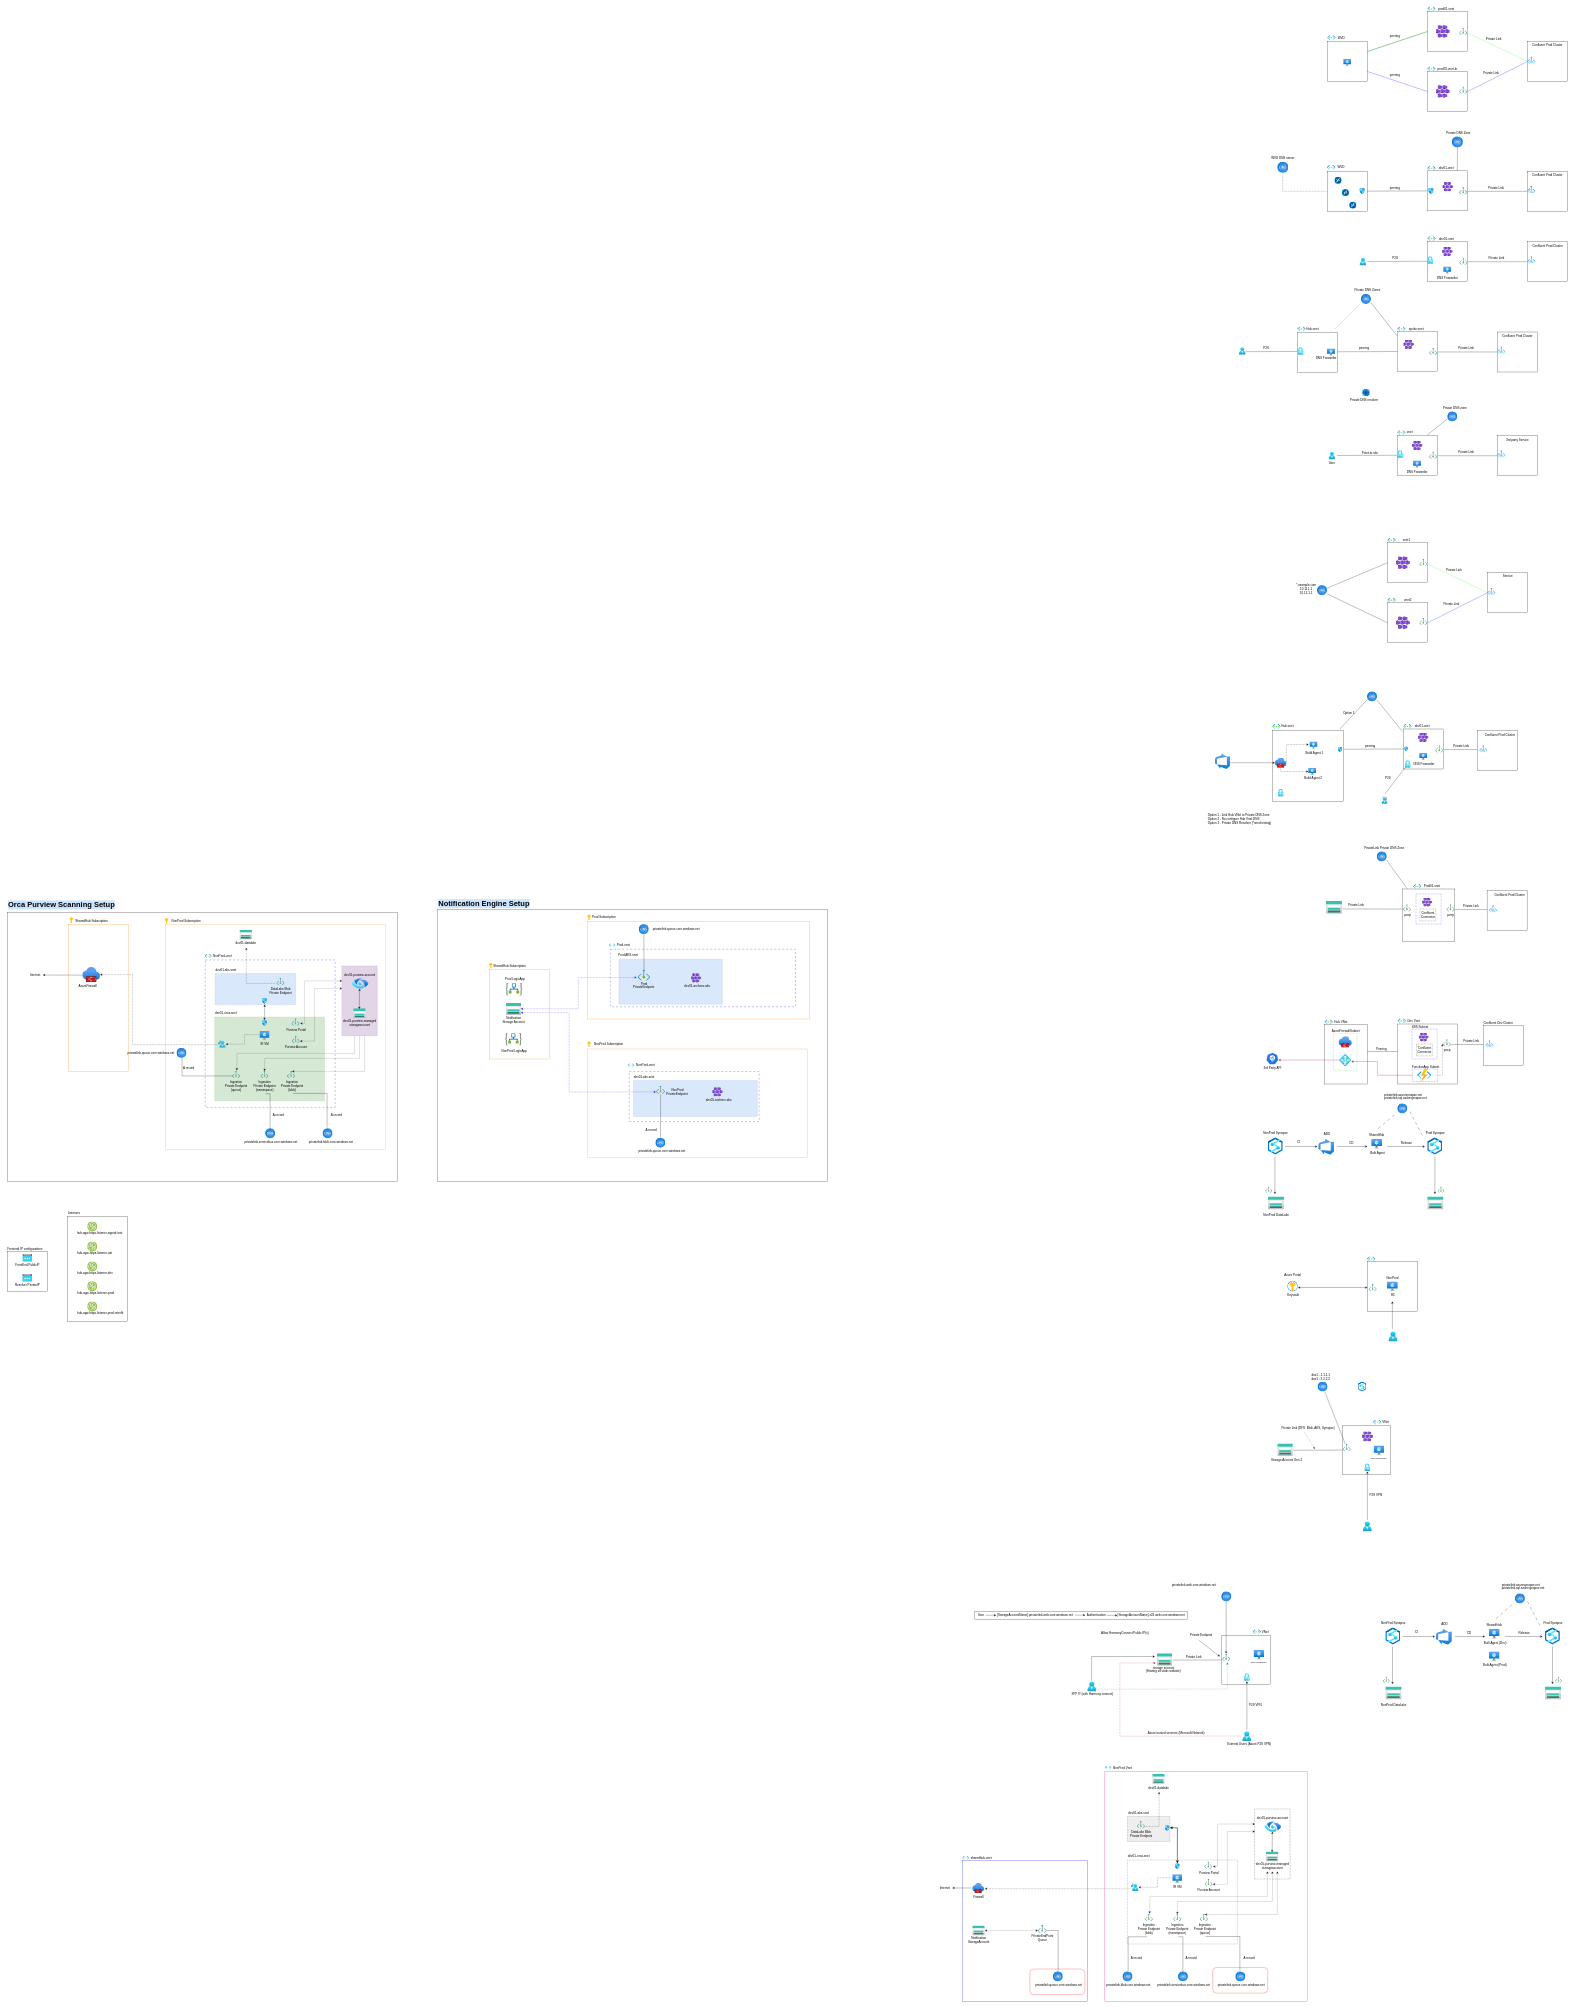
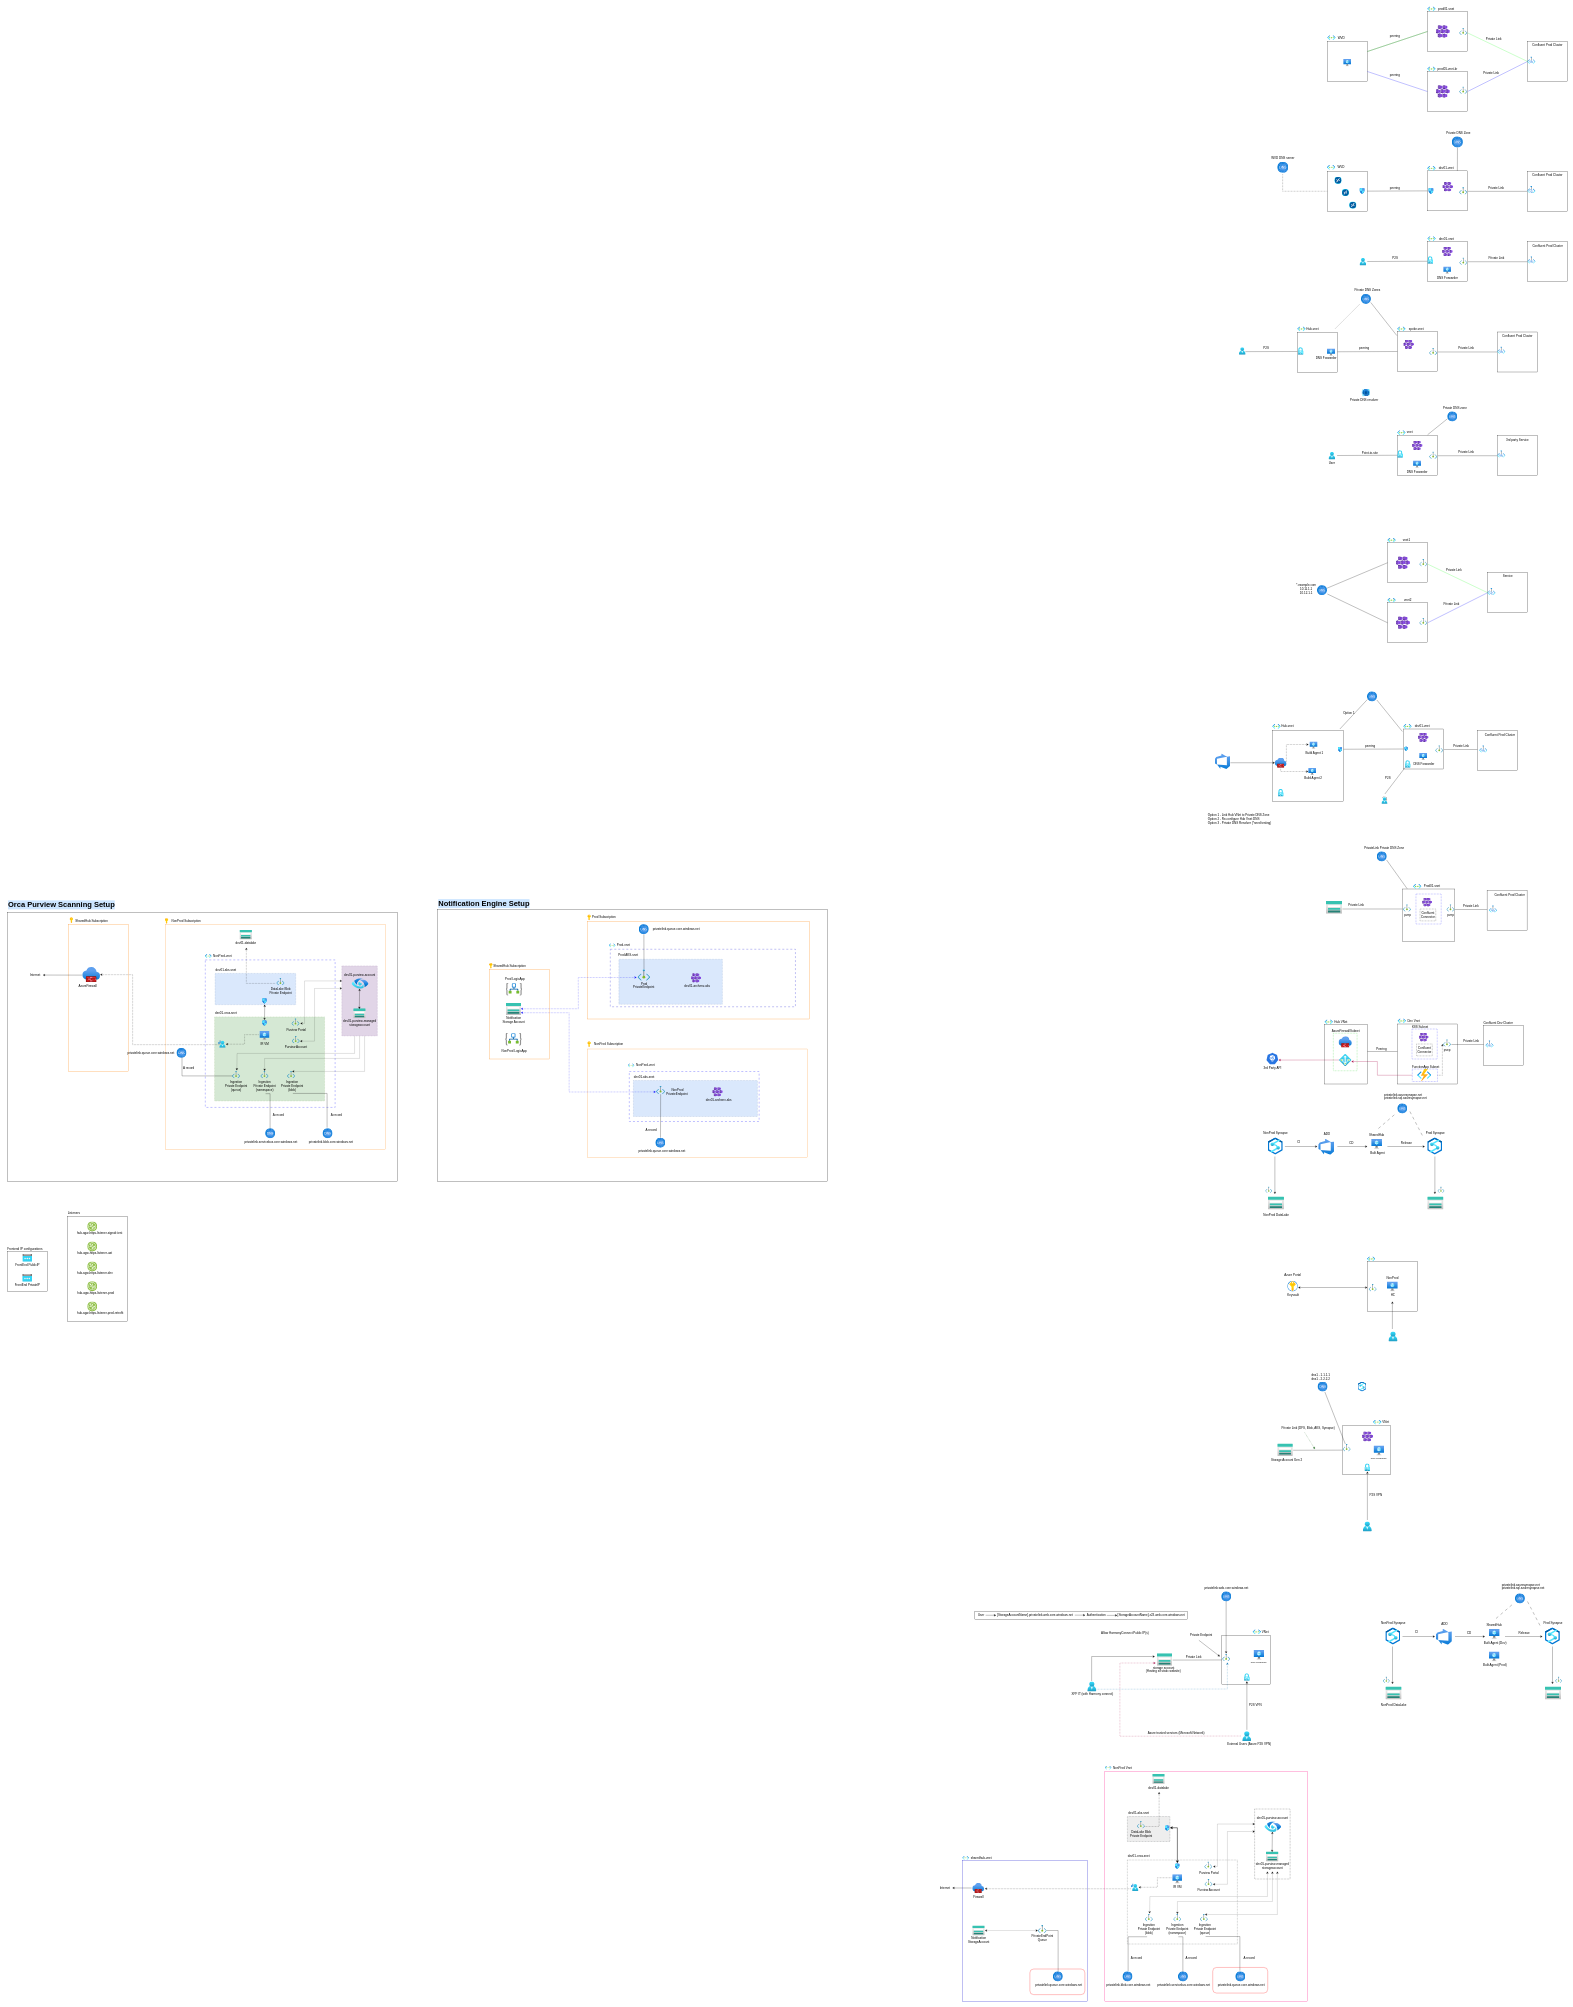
- <mxCell id="569" value="Resolver PrivateIP" style="text;html=1;align=center;verticalAlign=middle;resizable=0;points=[];autosize=1;strokeColor=none;fillColor=none;" vertex="1" parent="567"><mxGeometry x="-10" y="30" width="120" height="30" as="geometry" /></mxCell>
+ <mxCell id="569" value="FrontEnd PrivateIP" style="text;html=1;align=center;verticalAlign=middle;resizable=0;points=[];autosize=1;strokeColor=none;fillColor=none;" vertex="1" parent="567"><mxGeometry x="-10" y="30" width="120" height="30" as="geometry" /></mxCell>
- <mxCell id="316" value="privatelink.web.core.windows.net" style="text;html=1;align=center;verticalAlign=middle;resizable=0;points=[];autosize=1;strokeColor=none;fillColor=none;" parent="1" vertex="1"><mxGeometry x="4674.63" y="6325.01" width="200" height="30" as="geometry" /></mxCell>
+ <mxCell id="316" value="privatelink.web.core.windows.net" style="text;html=1;align=center;verticalAlign=middle;resizable=0;points=[];autosize=1;strokeColor=none;fillColor=none;" parent="1" vertex="1"><mxGeometry x="4804.63" y="6335.01" width="200" height="30" as="geometry" /></mxCell>
